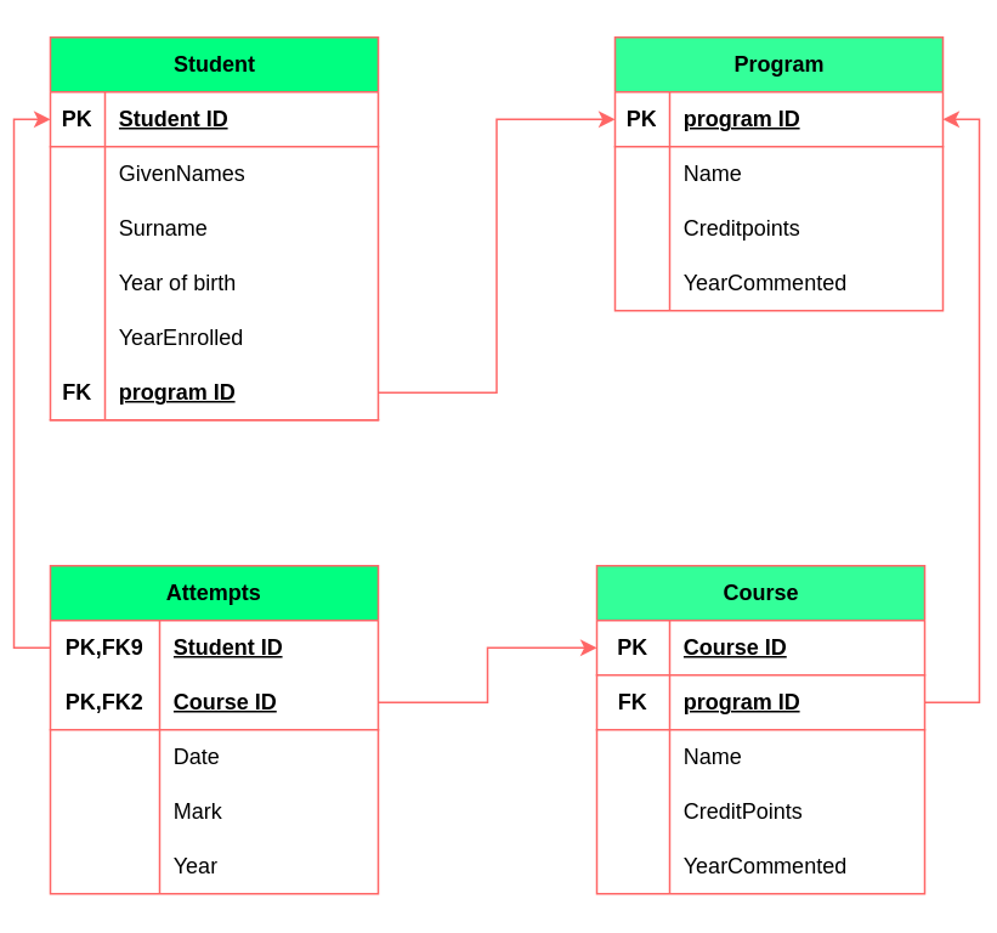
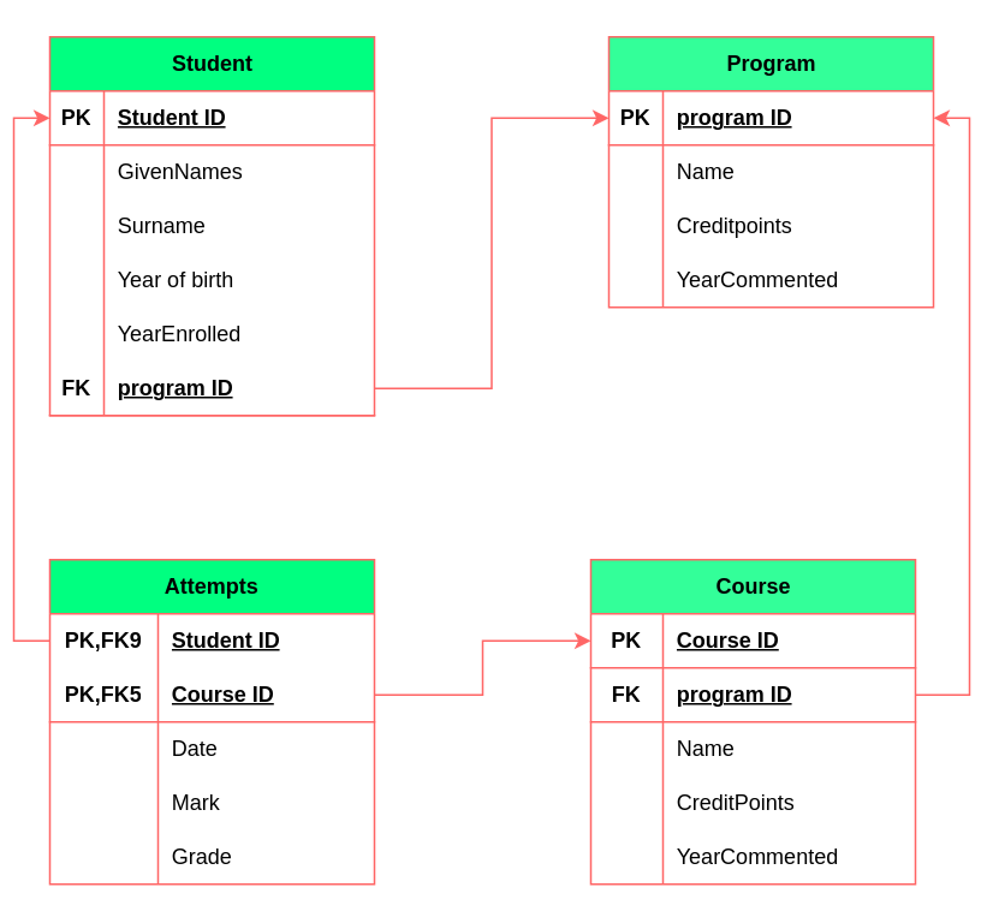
- <mxCell id="55" value="PK,FK2" style="shape=partialRectangle;connectable=0;fillColor=none;top=0;left=0;bottom=0;right=0;fontStyle=1;overflow=hidden;html=1;whiteSpace=wrap;strokeColor=#FF6666;" vertex="1" parent="54"><mxGeometry width="60" height="30" as="geometry"><mxRectangle width="60" height="30" as="alternateBounds" /></mxGeometry></mxCell>
+ <mxCell id="55" value="PK,FK5" style="shape=partialRectangle;connectable=0;fillColor=none;top=0;left=0;bottom=0;right=0;fontStyle=1;overflow=hidden;html=1;whiteSpace=wrap;strokeColor=#FF6666;" vertex="1" parent="54"><mxGeometry width="60" height="30" as="geometry"><mxRectangle width="60" height="30" as="alternateBounds" /></mxGeometry></mxCell>
- <mxCell id="65" value="Year" style="shape=partialRectangle;connectable=0;fillColor=none;top=0;left=0;bottom=0;right=0;align=left;spacingLeft=6;overflow=hidden;html=1;whiteSpace=wrap;strokeColor=#FF6666;" vertex="1" parent="63"><mxGeometry x="60" width="120" height="30" as="geometry"><mxRectangle width="120" height="30" as="alternateBounds" /></mxGeometry></mxCell>
+ <mxCell id="65" value="Grade" style="shape=partialRectangle;connectable=0;fillColor=none;top=0;left=0;bottom=0;right=0;align=left;spacingLeft=6;overflow=hidden;html=1;whiteSpace=wrap;strokeColor=#FF6666;" vertex="1" parent="63"><mxGeometry x="60" width="120" height="30" as="geometry"><mxRectangle width="120" height="30" as="alternateBounds" /></mxGeometry></mxCell>
